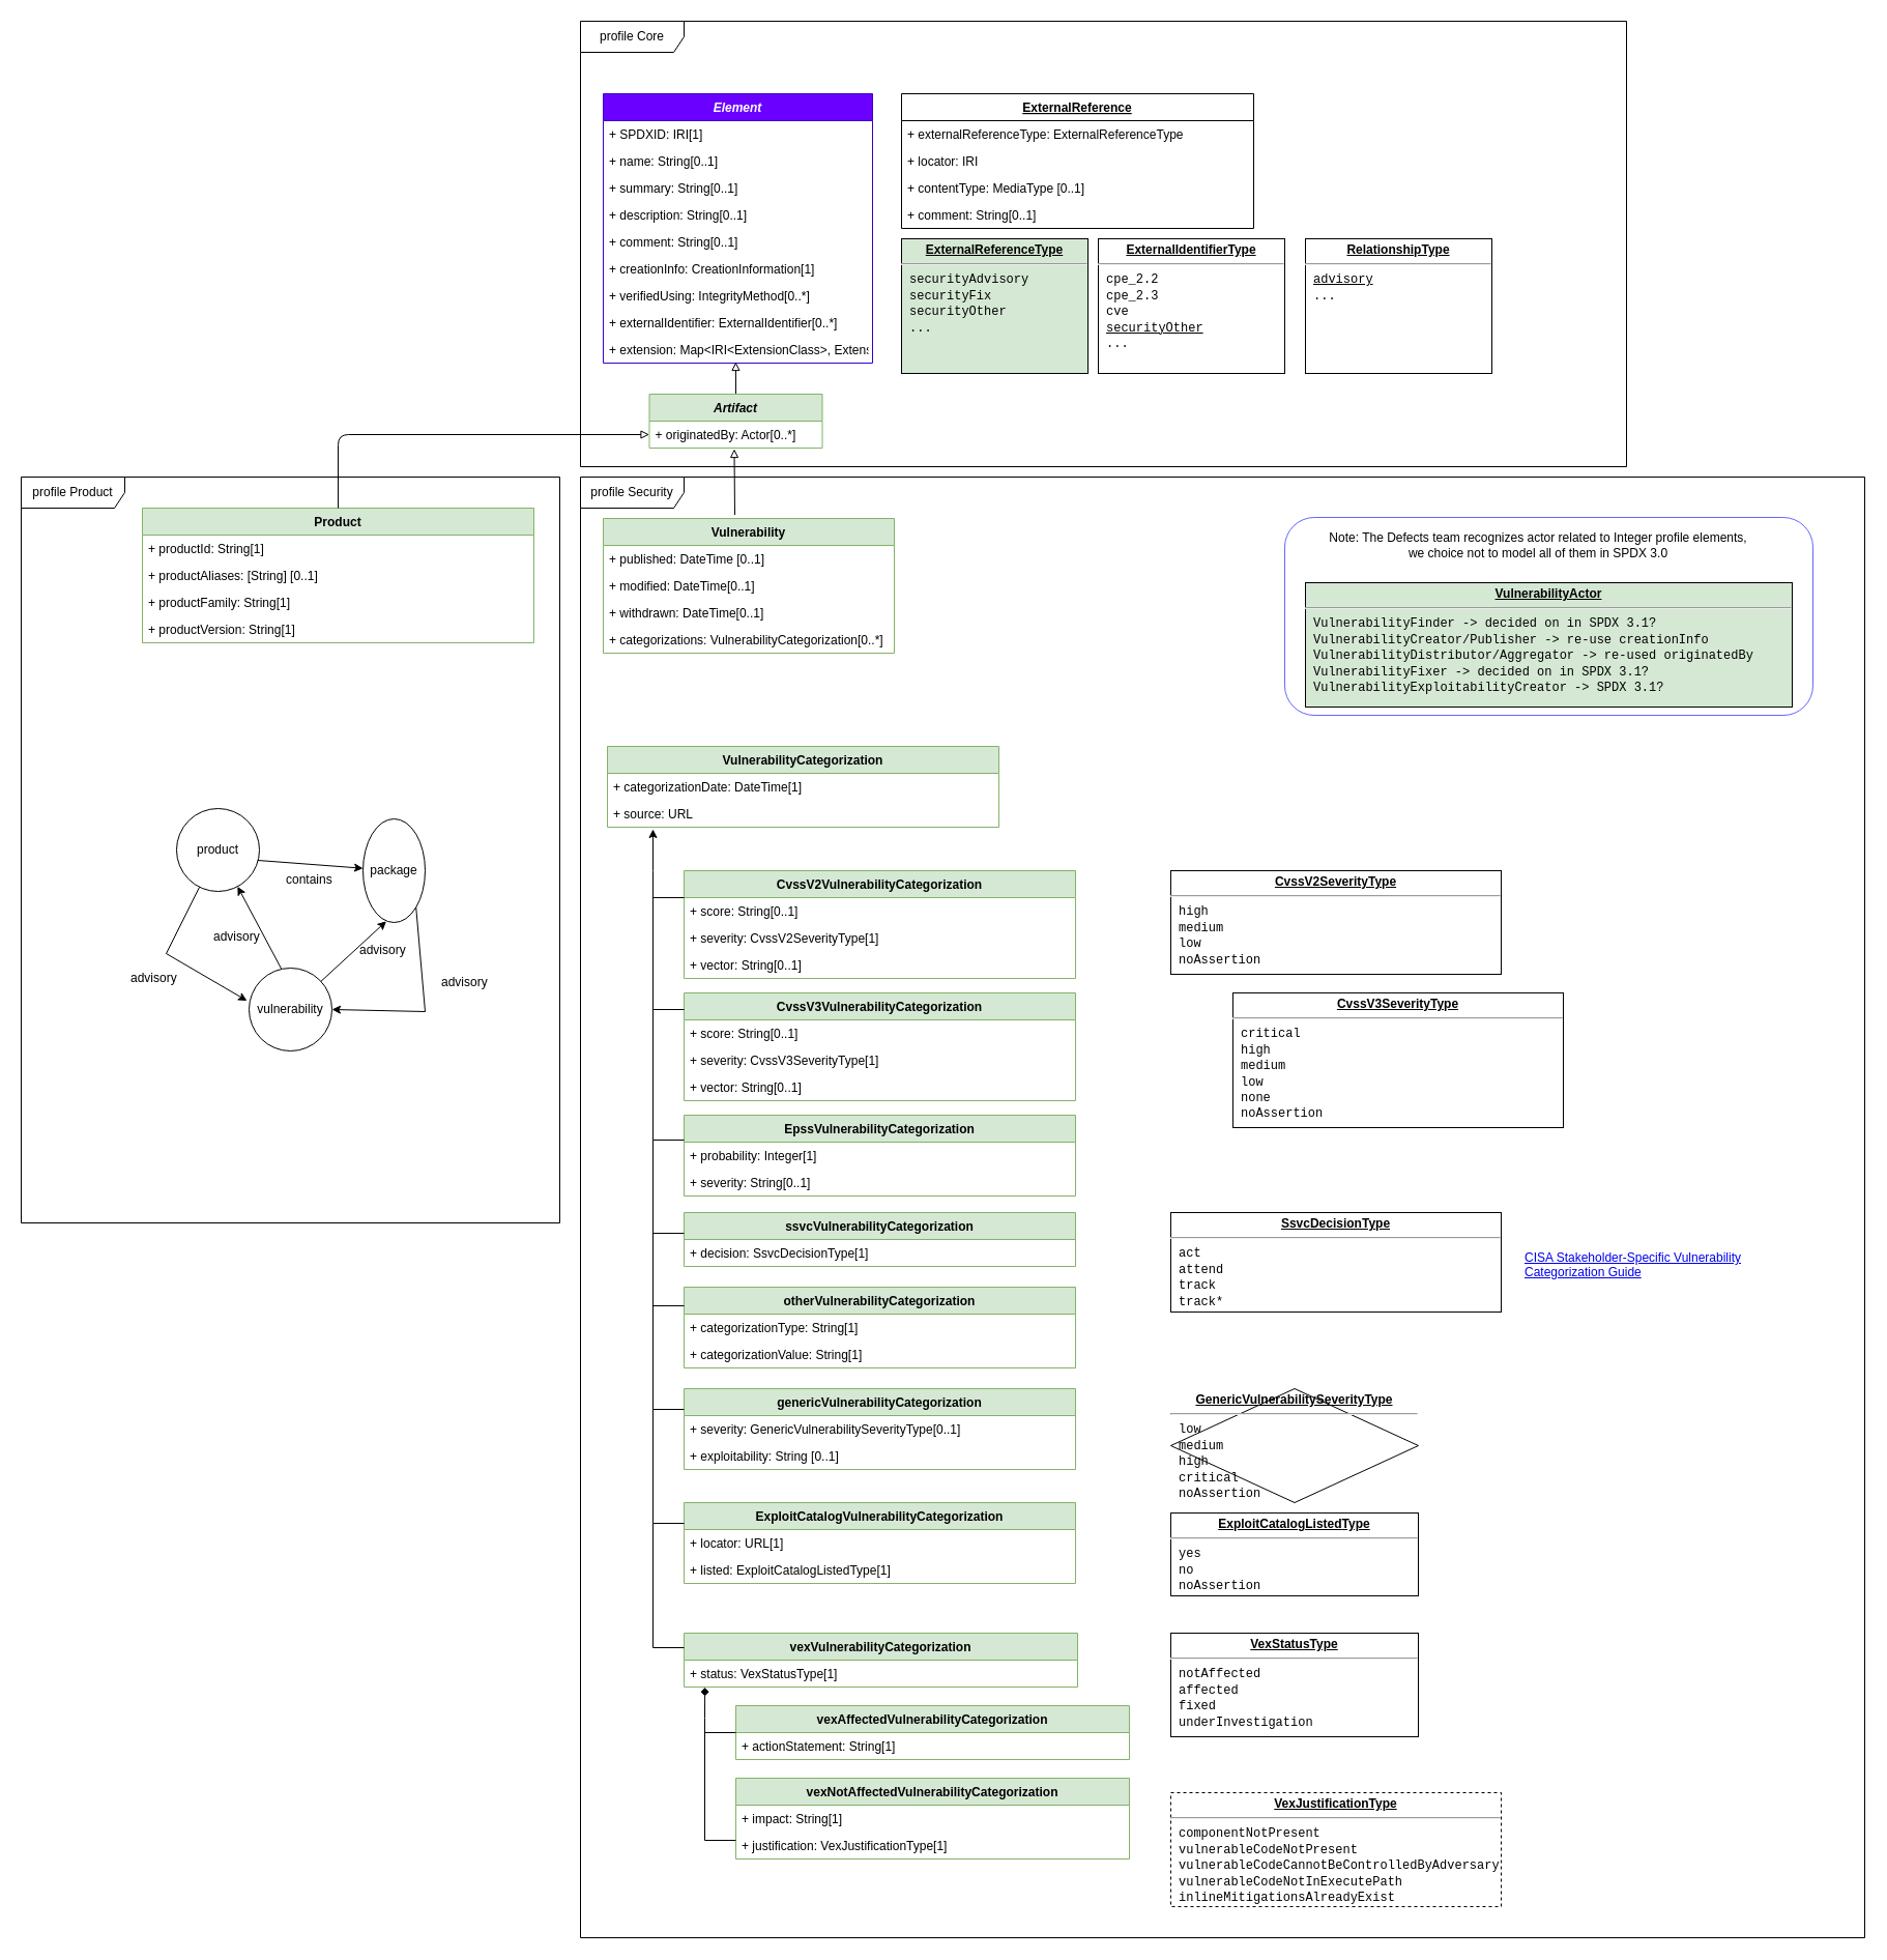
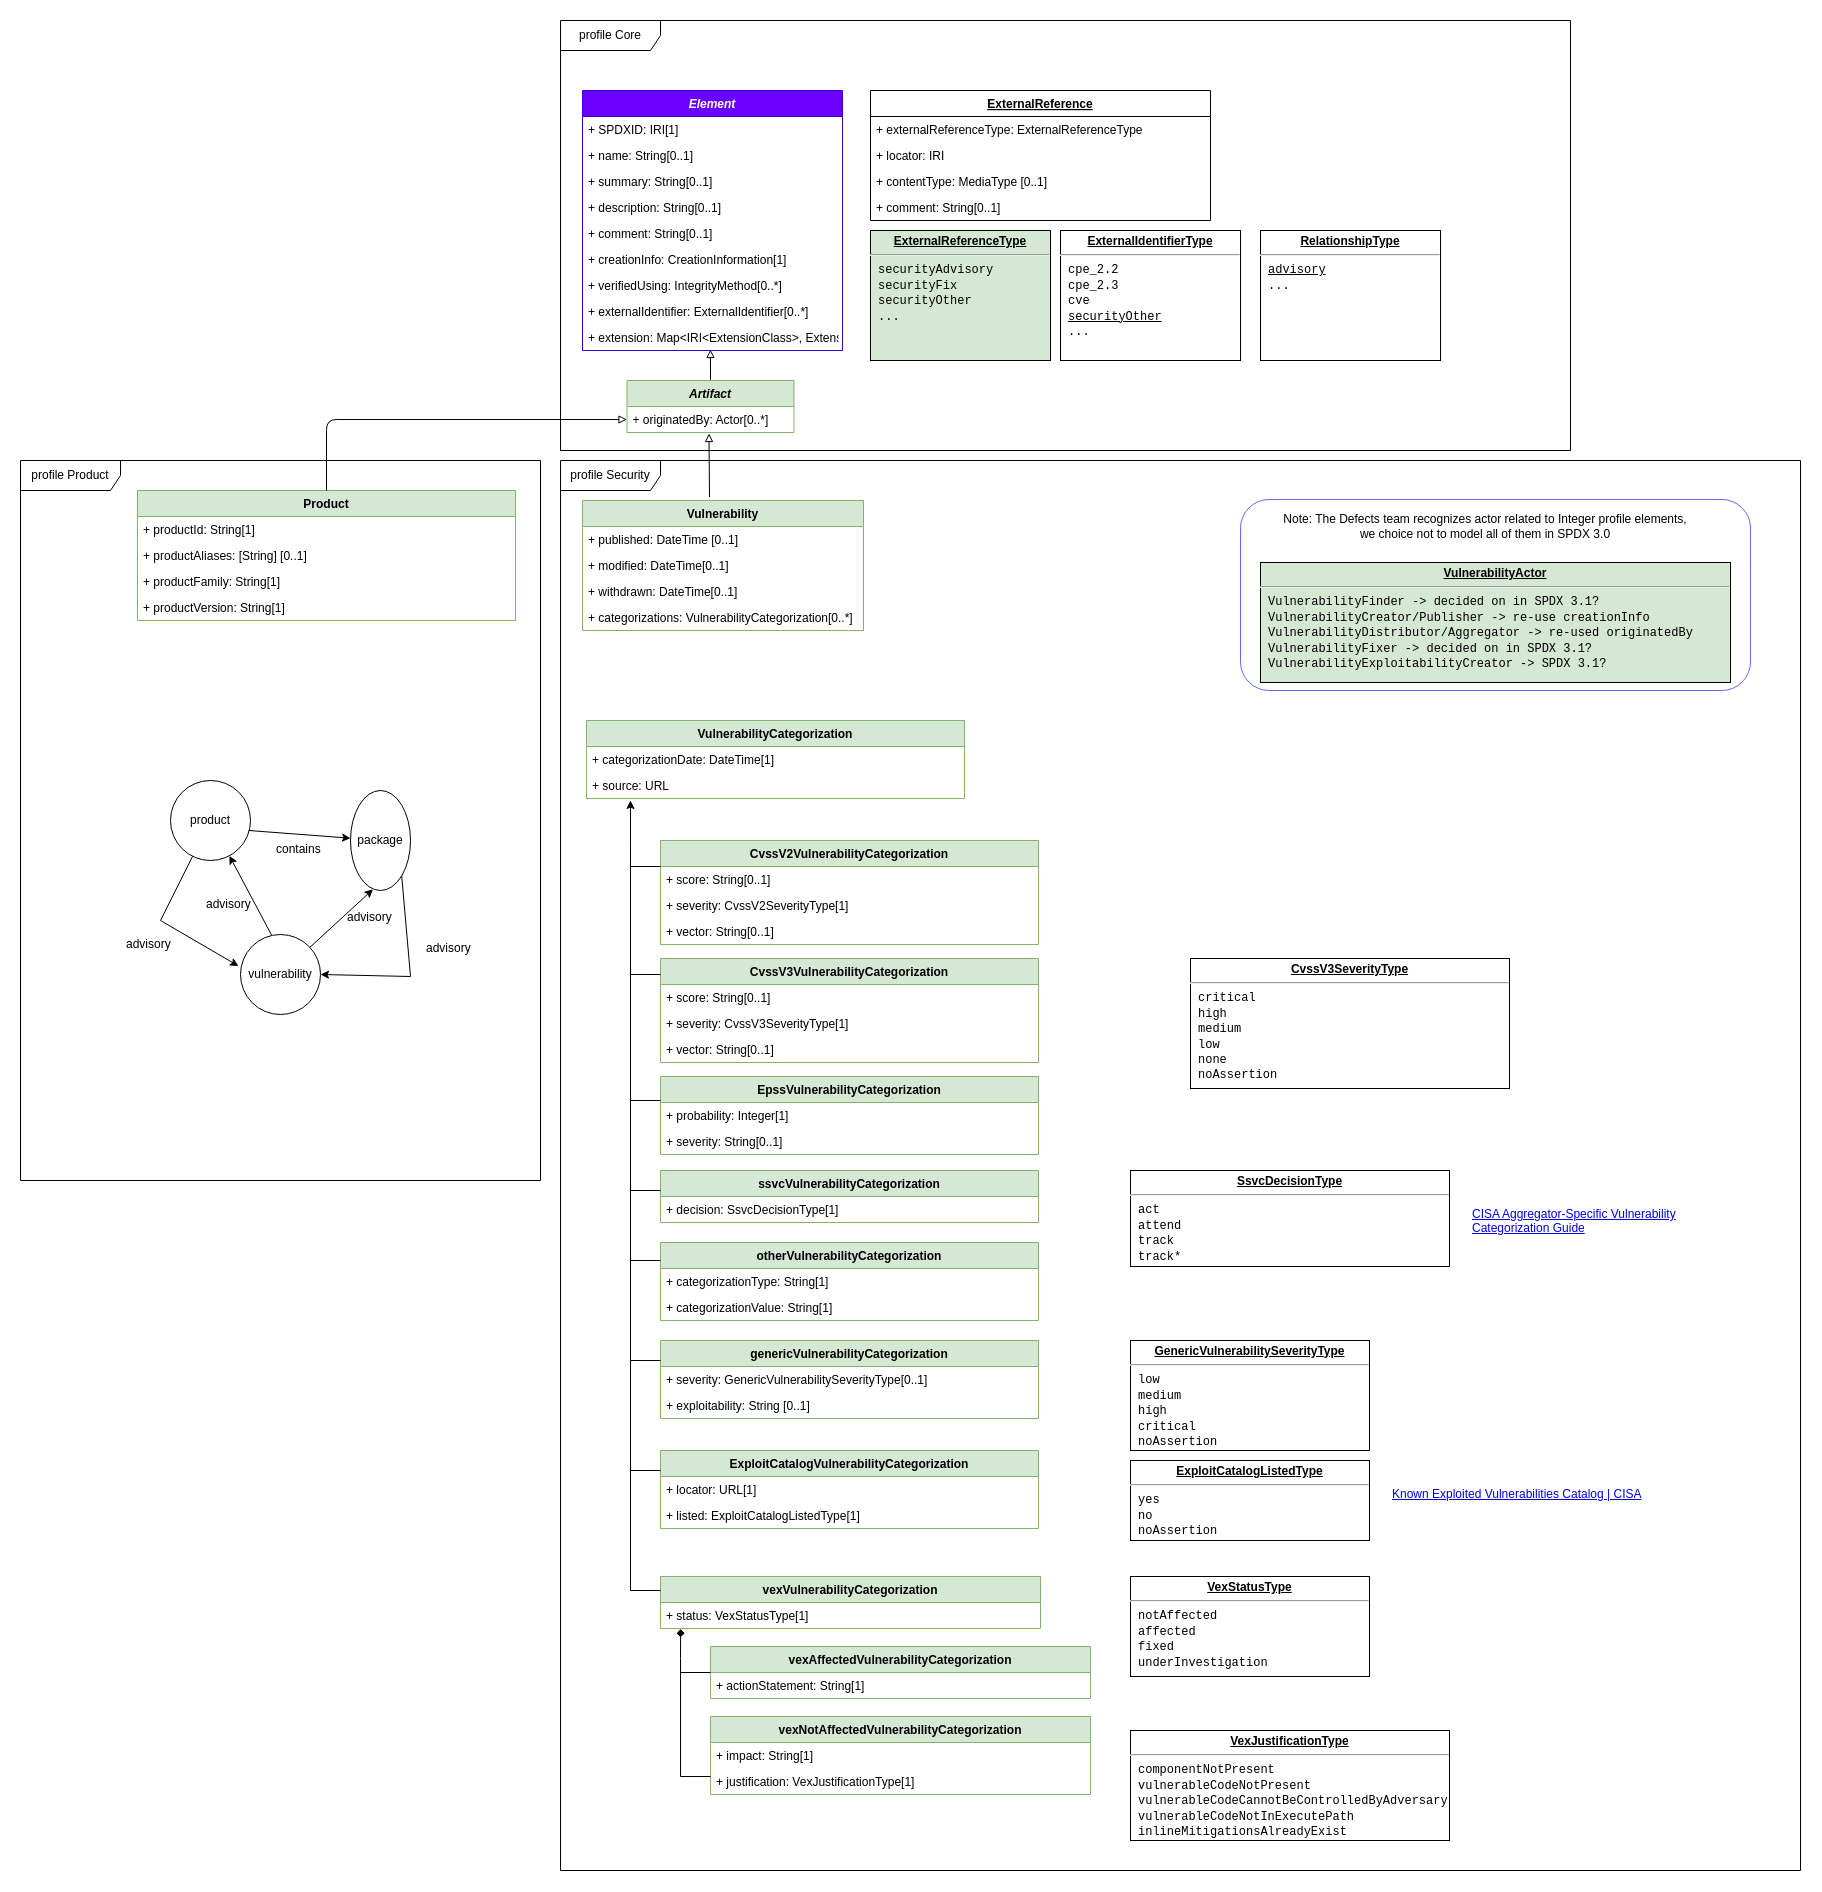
- <mxCell id="101" value="&lt;p style=&quot;margin: 4px 0px 0px; text-align: center;&quot;&gt;&lt;span style=&quot;background-color: initial;&quot;&gt;&lt;b&gt;&lt;u&gt;CvssV2SeverityType&lt;/u&gt;&lt;/b&gt;&lt;/span&gt;&lt;/p&gt;&lt;hr&gt;&lt;p style=&quot;margin: 0px ; margin-left: 8px&quot;&gt;&lt;span style=&quot;font-family: &amp;quot;Courier New&amp;quot;; background-color: initial;&quot;&gt;high&lt;/span&gt;&lt;br&gt;&lt;/p&gt;&lt;p style=&quot;margin: 0px ; margin-left: 8px&quot;&gt;&lt;font face=&quot;Courier New&quot;&gt;&lt;span style=&quot;font-size: 12px;&quot;&gt;medium&lt;/span&gt;&lt;/font&gt;&lt;/p&gt;&lt;p style=&quot;margin: 0px ; margin-left: 8px&quot;&gt;&lt;font face=&quot;Courier New&quot;&gt;&lt;span style=&quot;font-size: 12px;&quot;&gt;low&lt;/span&gt;&lt;/font&gt;&lt;/p&gt;&lt;p style=&quot;margin: 0px ; margin-left: 8px&quot;&gt;&lt;span style=&quot;font-family: &amp;quot;Courier New&amp;quot;; background-color: initial;&quot;&gt;noAssertion&lt;/span&gt;&lt;br&gt;&lt;/p&gt;" style="verticalAlign=top;align=left;overflow=fill;fontSize=12;fontFamily=Helvetica;html=1;" vertex="1" parent="1"><mxGeometry x="1130" y="840" width="319" height="100" as="geometry" /></mxCell>
- <mxCell id="100" value="&lt;a href=&quot;https://www.cisa.gov/sites/default/files/publications/cisa-ssvc-guide%20508c.pdf&quot;&gt;CISA Stakeholder-Specific Vulnerability Categorization Guide&lt;/a&gt;" style="text;whiteSpace=wrap;html=1;" vertex="1" parent="1"><mxGeometry x="1470" y="1200" width="280" height="40" as="geometry" /></mxCell>
+ <mxCell id="100" value="&lt;a href=&quot;https://www.cisa.gov/sites/default/files/publications/cisa-ssvc-guide%20508c.pdf&quot;&gt;CISA Aggregator-Specific Vulnerability Categorization Guide&lt;/a&gt;" style="text;whiteSpace=wrap;html=1;" vertex="1" parent="1"><mxGeometry x="1470" y="1200" width="280" height="40" as="geometry" /></mxCell>
- <mxCell id="99" value="&lt;p style=&quot;margin: 4px 0px 0px; text-align: center;&quot;&gt;&lt;b style=&quot;background-color: initial;&quot;&gt;&lt;u&gt;GenericVulnerabilitySeverityT&lt;/u&gt;&lt;/b&gt;&lt;b style=&quot;background-color: initial;&quot;&gt;&lt;u&gt;ype&lt;/u&gt;&lt;/b&gt;&lt;/p&gt;&lt;hr&gt;&lt;p style=&quot;margin: 0px ; margin-left: 8px&quot;&gt;&lt;font face=&quot;Courier New&quot;&gt;low&lt;/font&gt;&lt;/p&gt;&lt;p style=&quot;margin: 0px ; margin-left: 8px&quot;&gt;&lt;font face=&quot;Courier New&quot;&gt;medium&lt;/font&gt;&lt;/p&gt;&lt;p style=&quot;margin: 0px ; margin-left: 8px&quot;&gt;&lt;font face=&quot;Courier New&quot;&gt;high&lt;/font&gt;&lt;/p&gt;&lt;p style=&quot;margin: 0px ; margin-left: 8px&quot;&gt;&lt;font face=&quot;Courier New&quot;&gt;critical&lt;/font&gt;&lt;/p&gt;&lt;p style=&quot;margin: 0px ; margin-left: 8px&quot;&gt;&lt;span style=&quot;background-color: initial; font-family: &amp;quot;Courier New&amp;quot;;&quot;&gt;noAssertion&lt;/span&gt;&lt;/p&gt;" style="rhombus;verticalAlign=top;align=left;overflow=fill;fontSize=12;fontFamily=Helvetica;html=1;" vertex="1" parent="1"><mxGeometry x="1130" y="1340" width="239" height="110" as="geometry" /></mxCell>
+ <mxCell id="99" value="&lt;p style=&quot;margin: 4px 0px 0px; text-align: center;&quot;&gt;&lt;b style=&quot;background-color: initial;&quot;&gt;&lt;u&gt;GenericVulnerabilitySeverityT&lt;/u&gt;&lt;/b&gt;&lt;b style=&quot;background-color: initial;&quot;&gt;&lt;u&gt;ype&lt;/u&gt;&lt;/b&gt;&lt;/p&gt;&lt;hr&gt;&lt;p style=&quot;margin: 0px ; margin-left: 8px&quot;&gt;&lt;font face=&quot;Courier New&quot;&gt;low&lt;/font&gt;&lt;/p&gt;&lt;p style=&quot;margin: 0px ; margin-left: 8px&quot;&gt;&lt;font face=&quot;Courier New&quot;&gt;medium&lt;/font&gt;&lt;/p&gt;&lt;p style=&quot;margin: 0px ; margin-left: 8px&quot;&gt;&lt;font face=&quot;Courier New&quot;&gt;high&lt;/font&gt;&lt;/p&gt;&lt;p style=&quot;margin: 0px ; margin-left: 8px&quot;&gt;&lt;font face=&quot;Courier New&quot;&gt;critical&lt;/font&gt;&lt;/p&gt;&lt;p style=&quot;margin: 0px ; margin-left: 8px&quot;&gt;&lt;span style=&quot;background-color: initial; font-family: &amp;quot;Courier New&amp;quot;;&quot;&gt;noAssertion&lt;/span&gt;&lt;/p&gt;" style="verticalAlign=top;align=left;overflow=fill;fontSize=12;fontFamily=Helvetica;html=1;" vertex="1" parent="1"><mxGeometry x="1130" y="1340" width="239" height="110" as="geometry" /></mxCell>
+ <mxCell id="60" value="&lt;meta charset=&quot;utf-8&quot;&gt;&lt;a href=&quot;https://www.cisa.gov/known-exploited-vulnerabilities-catalog&quot;&gt;Known Exploited Vulnerabilities Catalog | CISA&lt;/a&gt;" style="text;whiteSpace=wrap;html=1;" parent="1" vertex="1"><mxGeometry x="1390" y="1480" width="280" height="40" as="geometry" /></mxCell>
- <mxCell id="30" value="&lt;p style=&quot;margin: 4px 0px 0px; text-align: center;&quot;&gt;&lt;span style=&quot;background-color: initial;&quot;&gt;&lt;b&gt;&lt;u&gt;VexJustificationType&lt;/u&gt;&lt;/b&gt;&lt;/span&gt;&lt;/p&gt;&lt;hr&gt;&lt;p style=&quot;margin: 0px ; margin-left: 8px&quot;&gt;&lt;span style=&quot;font-family: &amp;quot;Courier New&amp;quot;; background-color: initial;&quot;&gt;componentNotPresent&lt;/span&gt;&lt;br&gt;&lt;/p&gt;&lt;p style=&quot;margin: 0px ; margin-left: 8px&quot;&gt;&lt;font face=&quot;Courier New&quot;&gt;vulnerableCodeNotPresent&lt;/font&gt;&lt;/p&gt;&lt;p style=&quot;margin: 0px ; margin-left: 8px&quot;&gt;&lt;font face=&quot;Courier New&quot;&gt;vulnerableCodeCannotBeControlledByAdversary&lt;/font&gt;&lt;/p&gt;&lt;p style=&quot;margin: 0px ; margin-left: 8px&quot;&gt;&lt;font face=&quot;Courier New&quot;&gt;vulnerableCodeNotInExecutePath&lt;/font&gt;&lt;/p&gt;&lt;p style=&quot;margin: 0px ; margin-left: 8px&quot;&gt;&lt;span style=&quot;font-family: &amp;quot;Courier New&amp;quot;; background-color: initial;&quot;&gt;inlineMitigationsAlreadyExist&lt;/span&gt;&lt;/p&gt;" style="verticalAlign=top;align=left;overflow=fill;fontSize=12;fontFamily=Helvetica;html=1;dashed=1;" parent="1" vertex="1"><mxGeometry x="1130" y="1730" width="319" height="110" as="geometry" /></mxCell>
+ <mxCell id="30" value="&lt;p style=&quot;margin: 4px 0px 0px; text-align: center;&quot;&gt;&lt;span style=&quot;background-color: initial;&quot;&gt;&lt;b&gt;&lt;u&gt;VexJustificationType&lt;/u&gt;&lt;/b&gt;&lt;/span&gt;&lt;/p&gt;&lt;hr&gt;&lt;p style=&quot;margin: 0px ; margin-left: 8px&quot;&gt;&lt;span style=&quot;font-family: &amp;quot;Courier New&amp;quot;; background-color: initial;&quot;&gt;componentNotPresent&lt;/span&gt;&lt;br&gt;&lt;/p&gt;&lt;p style=&quot;margin: 0px ; margin-left: 8px&quot;&gt;&lt;font face=&quot;Courier New&quot;&gt;vulnerableCodeNotPresent&lt;/font&gt;&lt;/p&gt;&lt;p style=&quot;margin: 0px ; margin-left: 8px&quot;&gt;&lt;font face=&quot;Courier New&quot;&gt;vulnerableCodeCannotBeControlledByAdversary&lt;/font&gt;&lt;/p&gt;&lt;p style=&quot;margin: 0px ; margin-left: 8px&quot;&gt;&lt;font face=&quot;Courier New&quot;&gt;vulnerableCodeNotInExecutePath&lt;/font&gt;&lt;/p&gt;&lt;p style=&quot;margin: 0px ; margin-left: 8px&quot;&gt;&lt;span style=&quot;font-family: &amp;quot;Courier New&amp;quot;; background-color: initial;&quot;&gt;inlineMitigationsAlreadyExist&lt;/span&gt;&lt;/p&gt;" style="verticalAlign=top;align=left;overflow=fill;fontSize=12;fontFamily=Helvetica;html=1;" parent="1" vertex="1"><mxGeometry x="1130" y="1730" width="319" height="110" as="geometry" /></mxCell>
